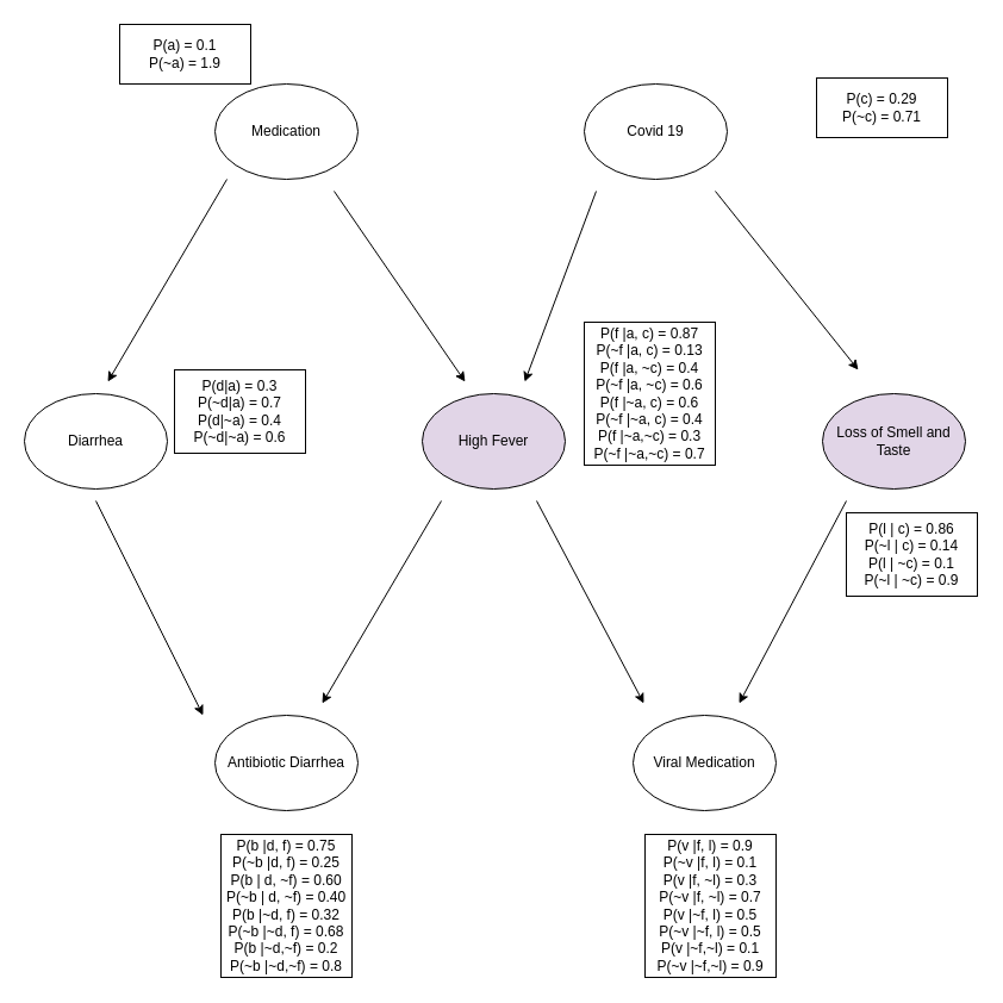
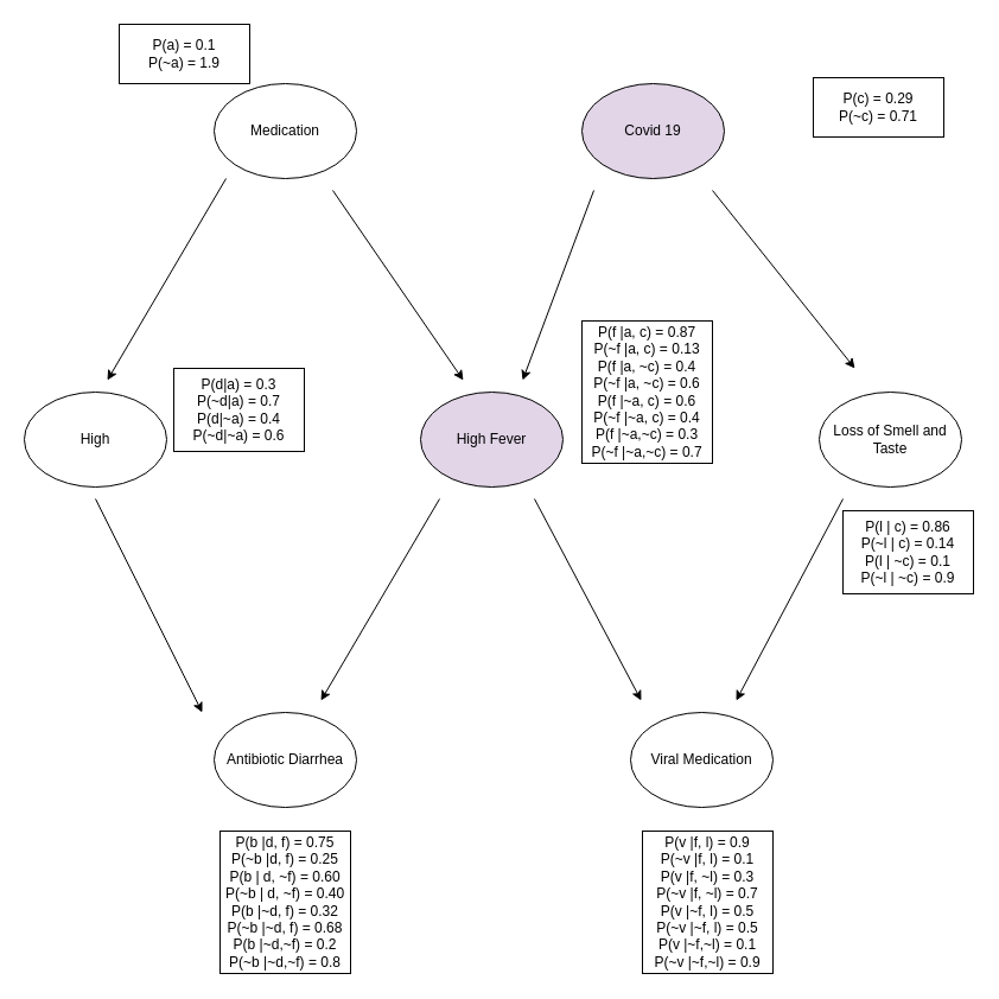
- <mxCell id="3" value="Covid 19" style="ellipse;whiteSpace=wrap;html=1;" parent="1" vertex="1"><mxGeometry x="490" y="70" width="120" height="80" as="geometry" /></mxCell>
+ <mxCell id="3" value="Covid 19" style="ellipse;whiteSpace=wrap;html=1;fillColor=#e1d5e7;" parent="1" vertex="1"><mxGeometry x="490" y="70" width="120" height="80" as="geometry" /></mxCell>
- <mxCell id="4" value="Diarrhea" style="ellipse;whiteSpace=wrap;html=1;" parent="1" vertex="1"><mxGeometry x="20" y="330" width="120" height="80" as="geometry" /></mxCell>
+ <mxCell id="4" value="High" style="ellipse;whiteSpace=wrap;html=1;" parent="1" vertex="1"><mxGeometry x="20" y="330" width="120" height="80" as="geometry" /></mxCell>
- <mxCell id="6" value="Loss of Smell and Taste" style="ellipse;whiteSpace=wrap;html=1;fillColor=#e1d5e7;" parent="1" vertex="1"><mxGeometry x="690" y="330" width="120" height="80" as="geometry" /></mxCell>
+ <mxCell id="6" value="Loss of Smell and Taste" style="ellipse;whiteSpace=wrap;html=1;" parent="1" vertex="1"><mxGeometry x="690" y="330" width="120" height="80" as="geometry" /></mxCell>
